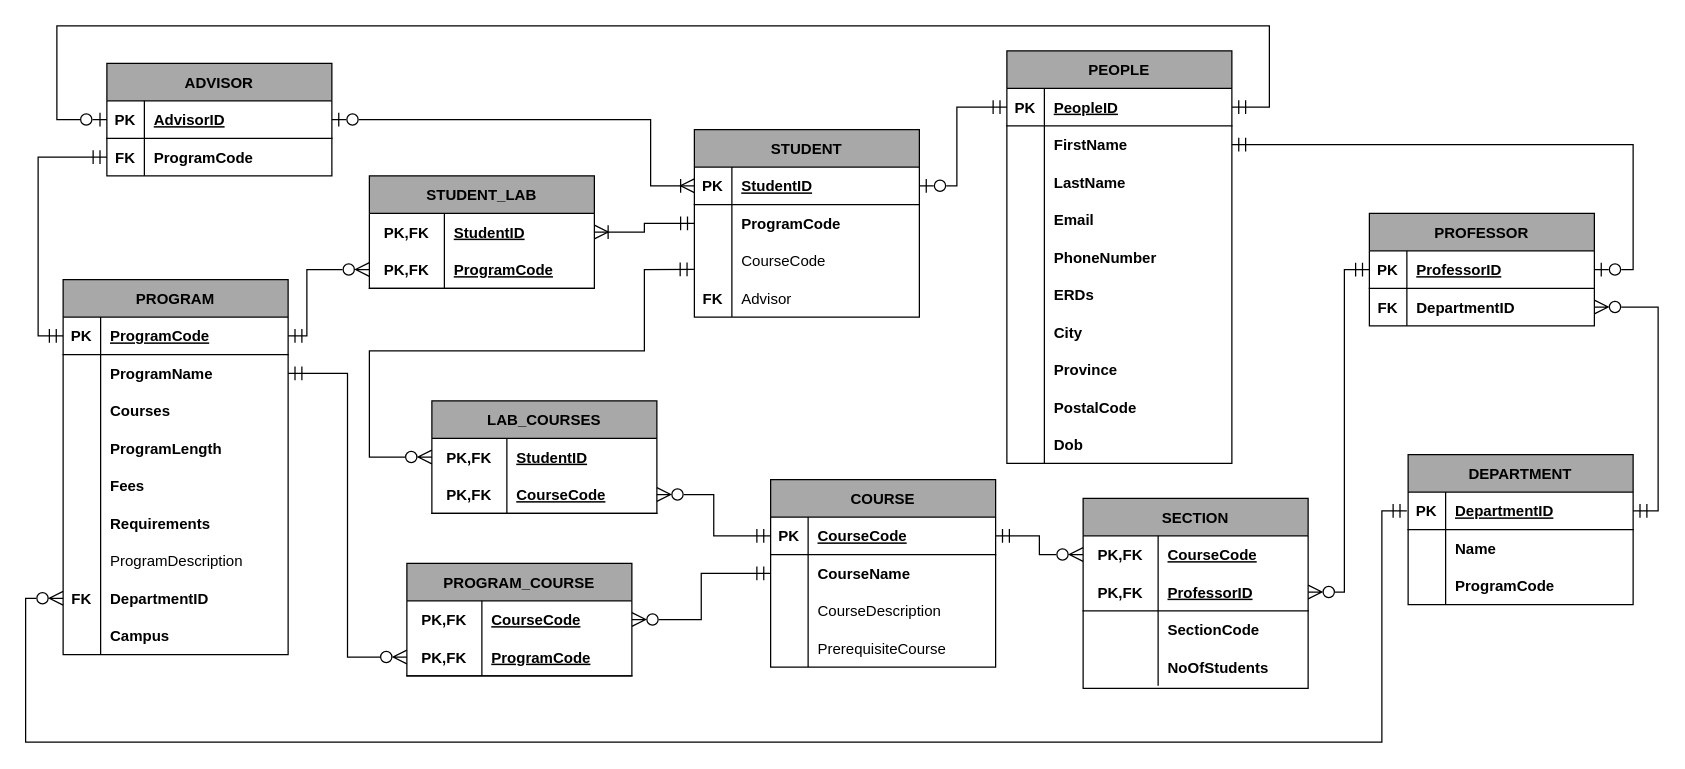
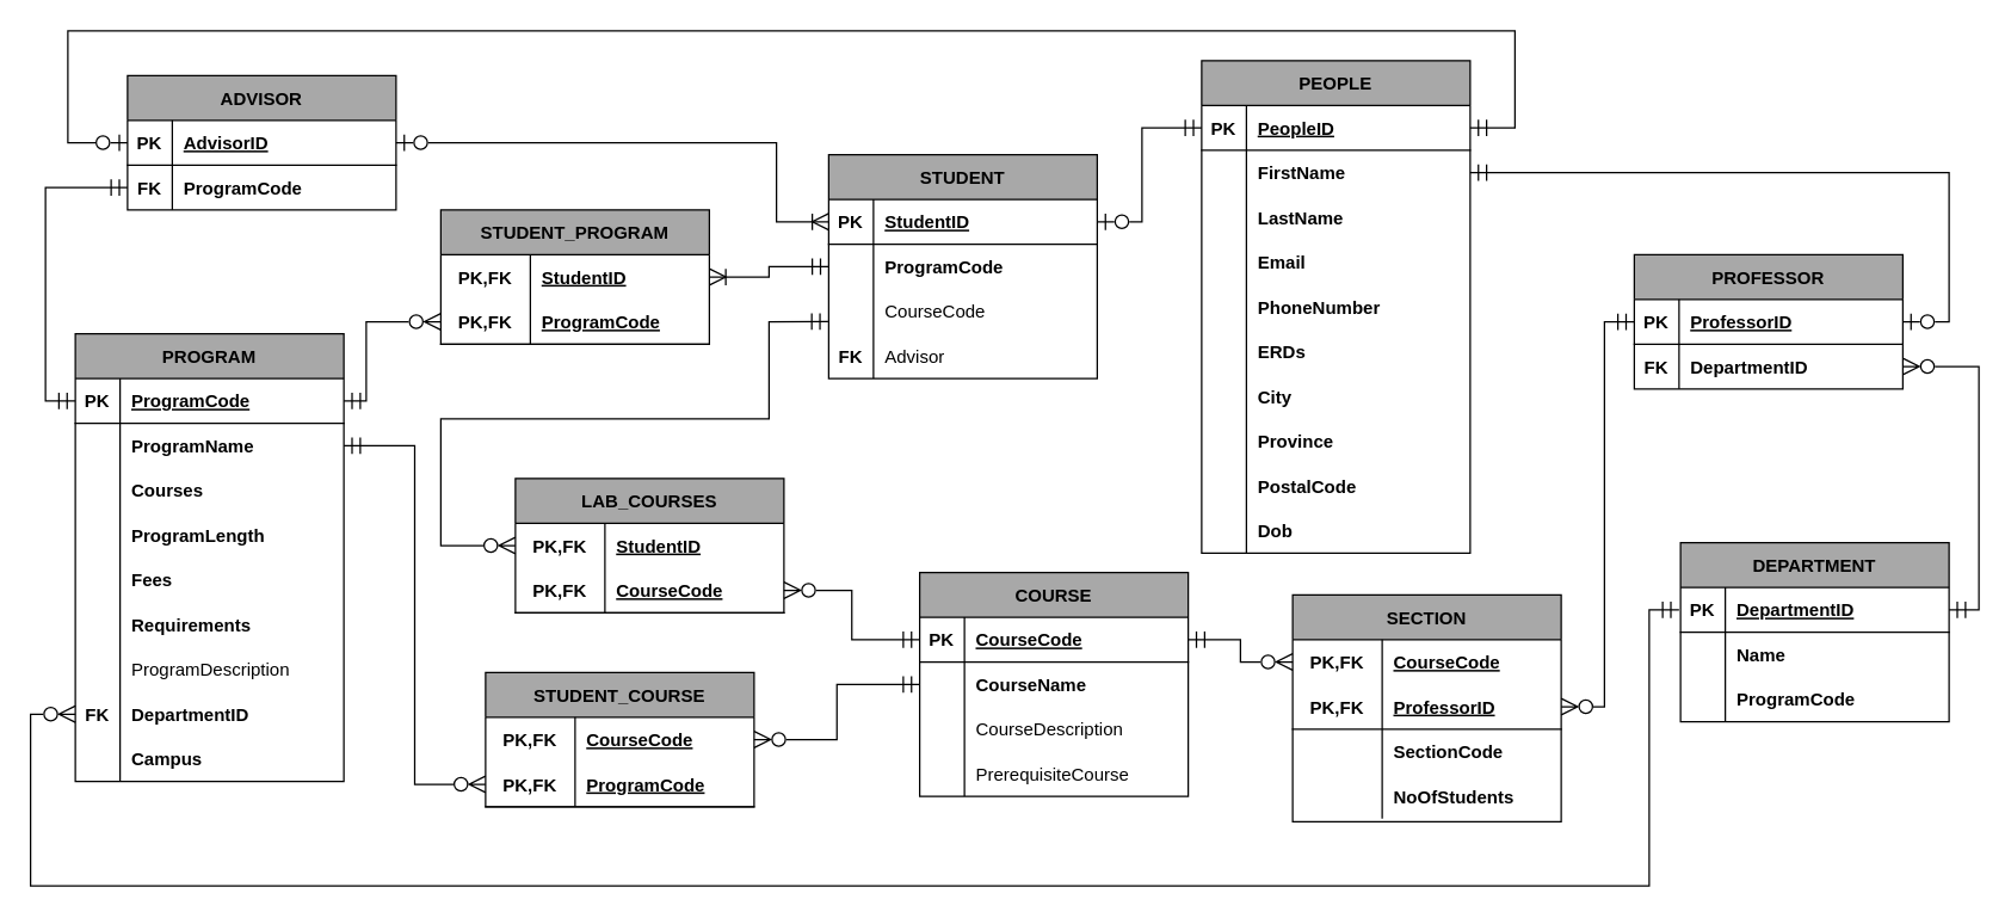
- <mxCell id="142" value="STUDENT_LAB" style="shape=table;startSize=30;container=1;collapsible=1;childLayout=tableLayout;fixedRows=1;rowLines=0;fontStyle=1;align=center;resizeLast=1;fillColor=#A8A8A8;" parent="1" vertex="1"><mxGeometry x="295" y="140" width="180" height="90" as="geometry" /></mxCell>
+ <mxCell id="142" value="STUDENT_PROGRAM" style="shape=table;startSize=30;container=1;collapsible=1;childLayout=tableLayout;fixedRows=1;rowLines=0;fontStyle=1;align=center;resizeLast=1;fillColor=#A8A8A8;" parent="1" vertex="1"><mxGeometry x="295" y="140" width="180" height="90" as="geometry" /></mxCell>
- <mxCell id="133" value="PROGRAM_COURSE" style="shape=table;startSize=30;container=1;collapsible=1;childLayout=tableLayout;fixedRows=1;rowLines=0;fontStyle=1;align=center;resizeLast=1;fillColor=#A8A8A8;" parent="1" vertex="1"><mxGeometry x="325" y="450" width="180" height="90" as="geometry" /></mxCell>
+ <mxCell id="133" value="STUDENT_COURSE" style="shape=table;startSize=30;container=1;collapsible=1;childLayout=tableLayout;fixedRows=1;rowLines=0;fontStyle=1;align=center;resizeLast=1;fillColor=#A8A8A8;" parent="1" vertex="1"><mxGeometry x="325" y="450" width="180" height="90" as="geometry" /></mxCell>
